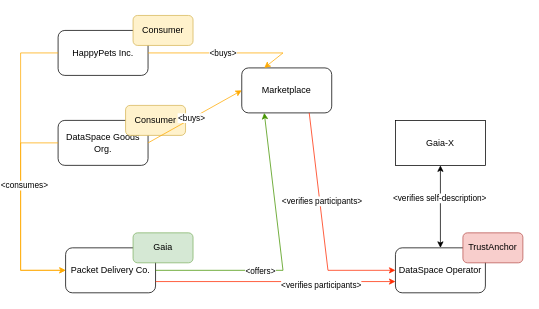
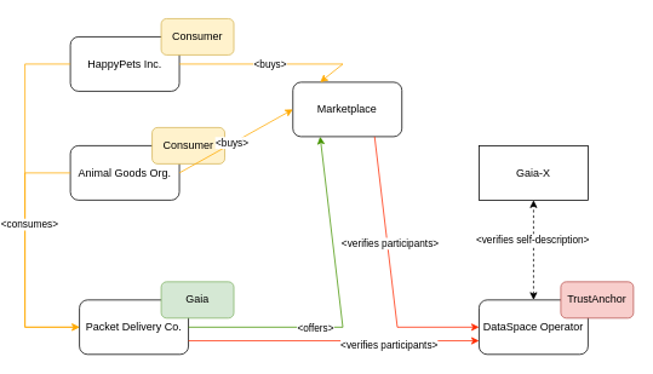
- <mxCell id="3" value="DataSpace Goods Org." style="rounded=1;whiteSpace=wrap;html=1;" vertex="1" parent="1"><mxGeometry x="70" y="160" width="120" height="60" as="geometry" /></mxCell>
+ <mxCell id="3" value="Animal Goods Org." style="rounded=1;whiteSpace=wrap;html=1;" vertex="1" parent="1"><mxGeometry x="70" y="160" width="120" height="60" as="geometry" /></mxCell>
- <mxCell id="26" value="" style="endArrow=classic;startArrow=classic;html=1;rounded=0;entryX=0.5;entryY=1;entryDx=0;entryDy=0;exitX=0.5;exitY=0;exitDx=0;exitDy=0;" edge="1" parent="1" source="18" target="6"><mxGeometry width="50" height="50" relative="1" as="geometry"><mxPoint x="510" y="320" as="sourcePoint" /><mxPoint x="560" y="270" as="targetPoint" /></mxGeometry></mxCell>
+ <mxCell id="26" value="" style="endArrow=classic;startArrow=classic;html=1;rounded=0;entryX=0.5;entryY=1;entryDx=0;entryDy=0;exitX=0.5;exitY=0;exitDx=0;exitDy=0;dashed=1;" edge="1" parent="1" source="18" target="6"><mxGeometry width="50" height="50" relative="1" as="geometry"><mxPoint x="510" y="320" as="sourcePoint" /><mxPoint x="560" y="270" as="targetPoint" /></mxGeometry></mxCell>
